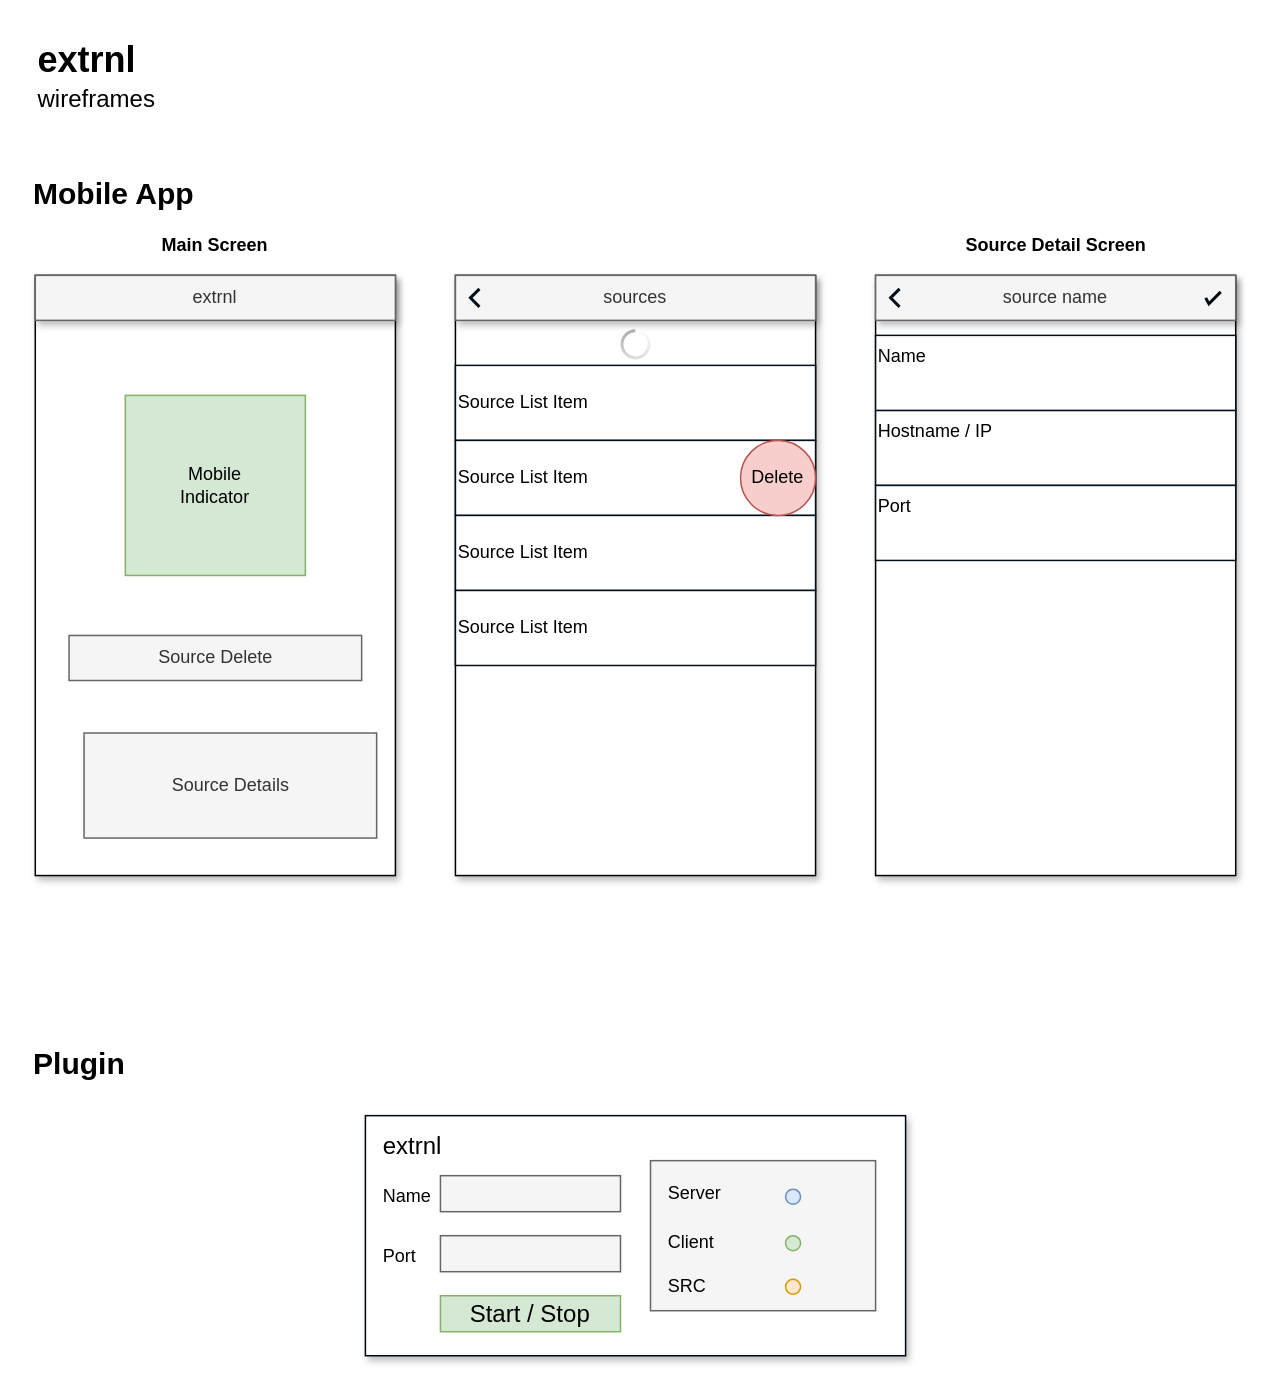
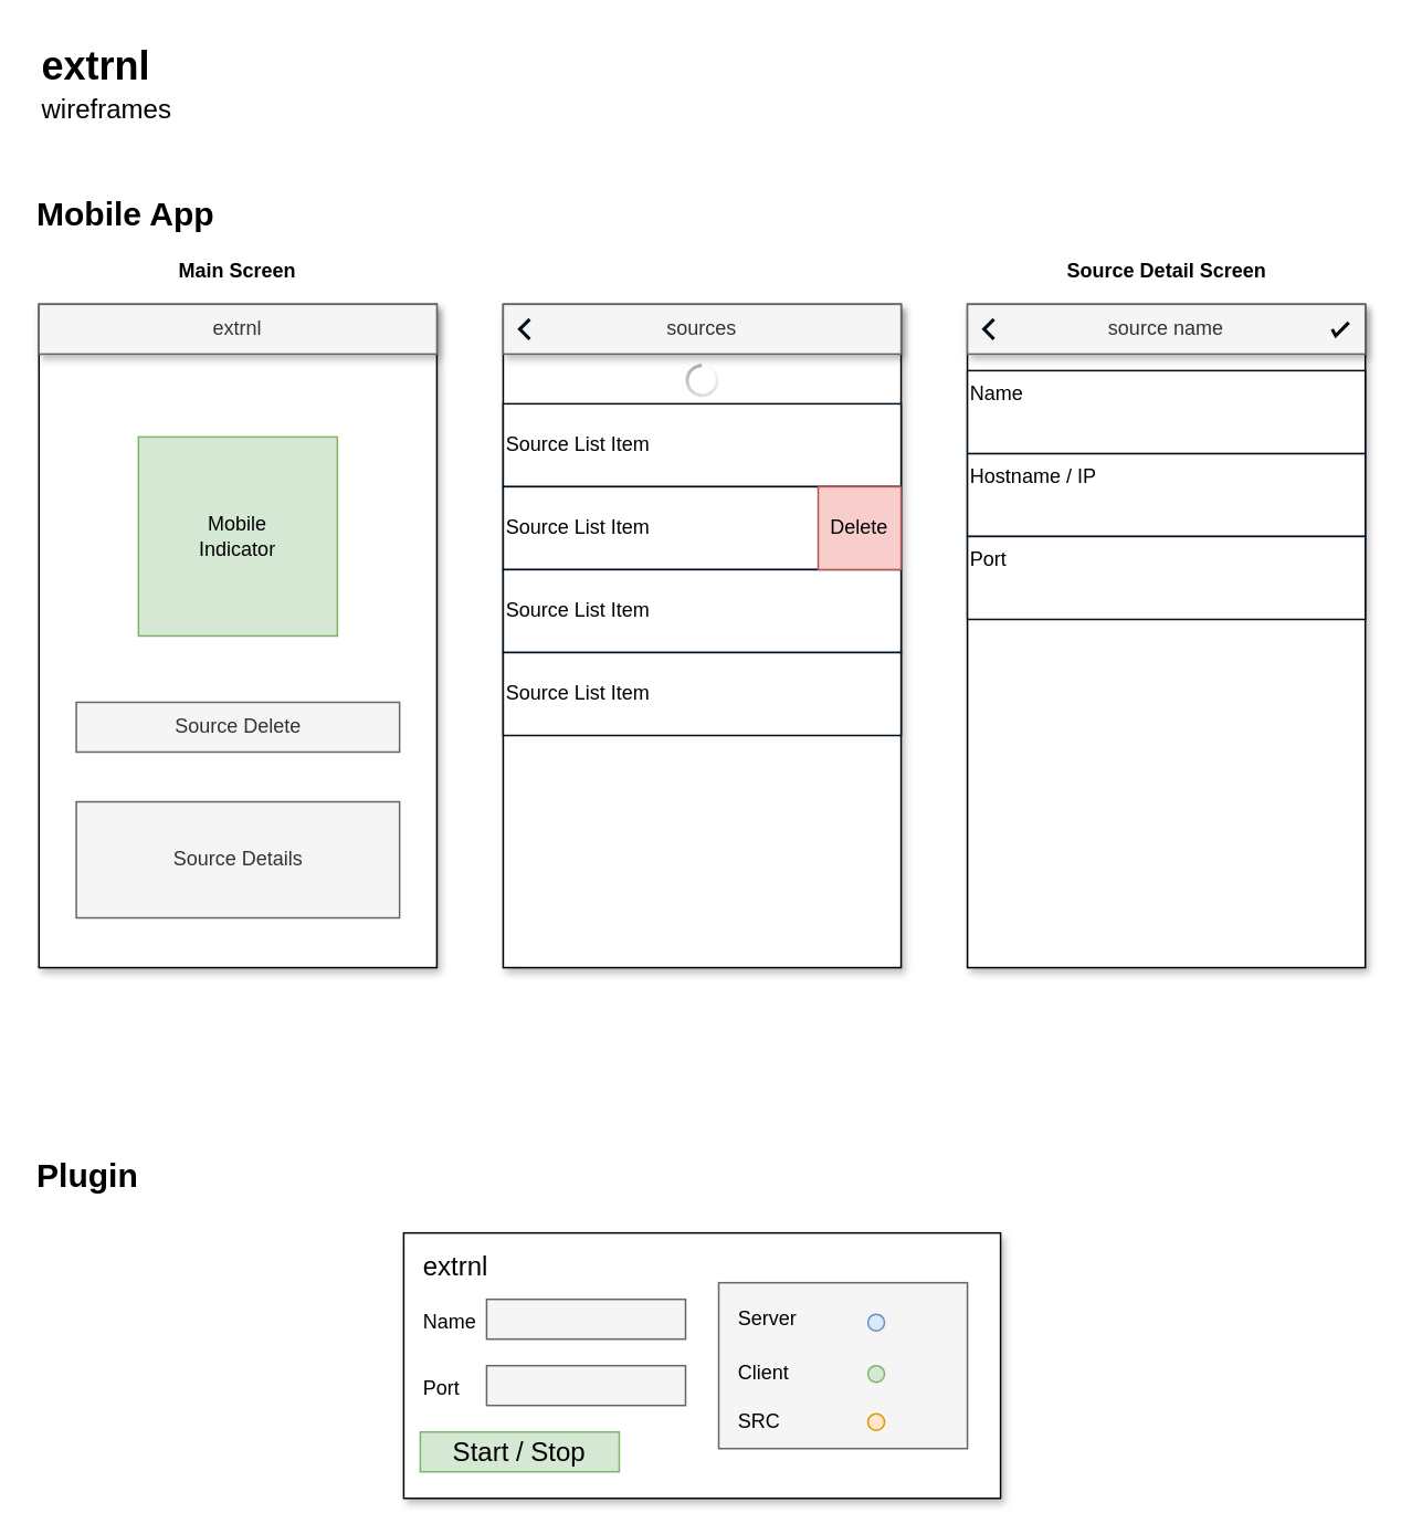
- <mxCell id="17" value="Delete" style="ellipse;whiteSpace=wrap;html=1;aspect=fixed;shadow=0;glass=0;strokeColor=#b85450;fillColor=#f8cecc;" vertex="1" parent="1"><mxGeometry x="493" y="293" width="50" height="50" as="geometry" /></mxCell>
+ <mxCell id="17" value="Delete" style="whiteSpace=wrap;html=1;aspect=fixed;rounded=0;shadow=0;glass=0;strokeColor=#b85450;fillColor=#f8cecc;" vertex="1" parent="1"><mxGeometry x="493" y="293" width="50" height="50" as="geometry" /></mxCell>
- <mxCell id="7" value="Source Details" style="rounded=0;whiteSpace=wrap;html=1;shadow=0;glass=0;strokeColor=#666666;fillColor=#f5f5f5;fontColor=#333333;" vertex="1" parent="1"><mxGeometry x="55.5" y="488" width="195" height="70" as="geometry" /></mxCell>
+ <mxCell id="7" value="Source Details" style="rounded=0;whiteSpace=wrap;html=1;shadow=0;glass=0;strokeColor=#666666;fillColor=#f5f5f5;fontColor=#333333;" vertex="1" parent="1"><mxGeometry x="45.5" y="483" width="195" height="70" as="geometry" /></mxCell>
- <mxCell id="33" value="Start / Stop" style="rounded=0;whiteSpace=wrap;html=1;shadow=0;glass=0;fontSize=16;strokeColor=#82b366;fillColor=#d5e8d4;" vertex="1" parent="1"><mxGeometry x="293" y="863" width="120" height="24" as="geometry" /></mxCell>
+ <mxCell id="33" value="Start / Stop" style="rounded=0;whiteSpace=wrap;html=1;shadow=0;glass=0;fontSize=16;strokeColor=#82b366;fillColor=#d5e8d4;" vertex="1" parent="1"><mxGeometry x="253" y="863" width="120" height="24" as="geometry" /></mxCell>
